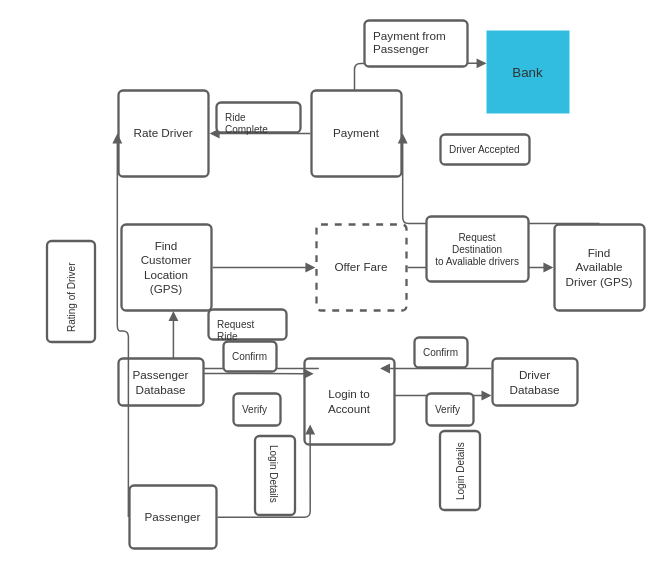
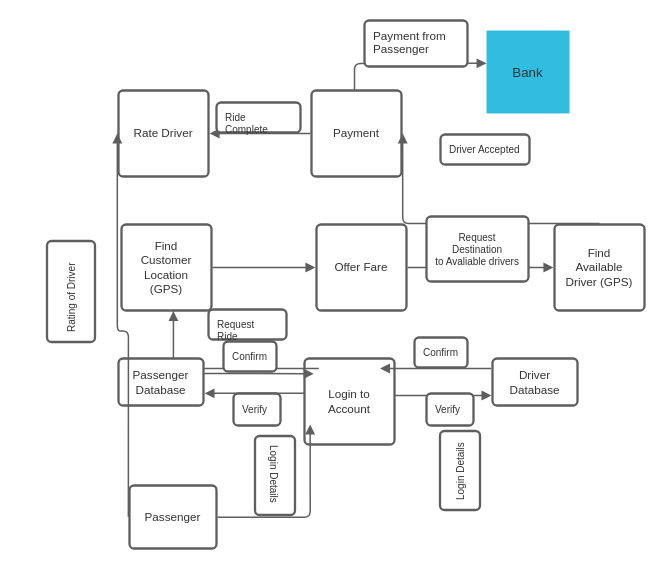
- <mxCell id="5" value="Offer Fare" style="html=1;overflow=block;blockSpacing=1;whiteSpace=wrap;fontSize=11.7;fontColor=#333333;spacing=9;strokeColor=#5e5e5e;strokeOpacity=100;rounded=1;absoluteArcSize=1;arcSize=9;strokeWidth=2.3;dashed=1;" vertex="1" parent="1"><mxGeometry x="316" y="224" width="90" height="86" as="geometry" /></mxCell>
+ <mxCell id="5" value="Offer Fare" style="html=1;overflow=block;blockSpacing=1;whiteSpace=wrap;fontSize=11.7;fontColor=#333333;spacing=9;strokeColor=#5e5e5e;strokeOpacity=100;rounded=1;absoluteArcSize=1;arcSize=9;strokeWidth=2.3;" vertex="1" parent="1"><mxGeometry x="316" y="224" width="90" height="86" as="geometry" /></mxCell>
+ <mxCell id="26" value="" style="html=1;jettySize=18;whiteSpace=wrap;fontSize=13;strokeColor=#5E5E5E;strokeWidth=1.5;rounded=0;startArrow=none;endArrow=block;endFill=1;exitX=-0.003;exitY=0.404;exitPerimeter=0;entryX=1.013;entryY=0.742;entryPerimeter=0;" edge="1" parent="1" source="2" target="21"><mxGeometry width="100" height="100" relative="1" as="geometry"><Array as="points" /></mxGeometry></mxCell>
